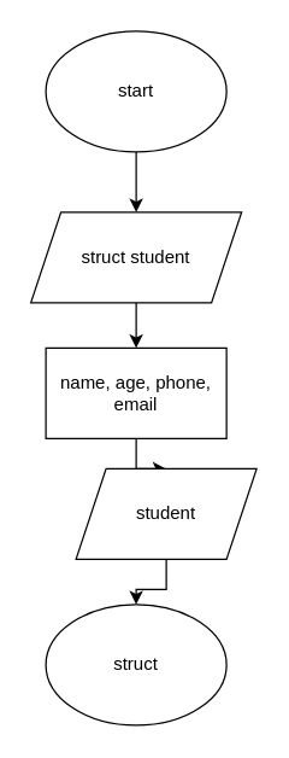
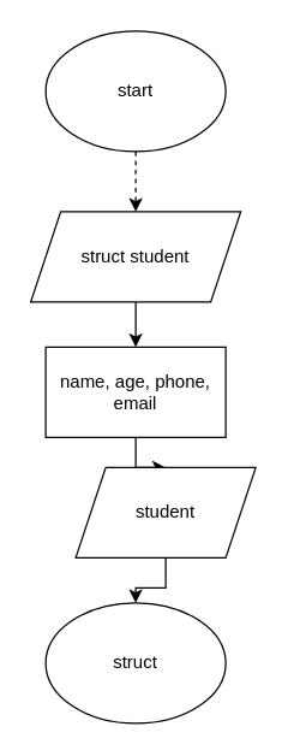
- <mxCell id="2" style="edgeStyle=orthogonalEdgeStyle;rounded=0;orthogonalLoop=1;jettySize=auto;html=1;entryX=0.5;entryY=0;entryDx=0;entryDy=0;" parent="1" source="3" target="5" edge="1"><mxGeometry relative="1" as="geometry" /></mxCell>
+ <mxCell id="2" style="edgeStyle=orthogonalEdgeStyle;rounded=0;orthogonalLoop=1;jettySize=auto;html=1;entryX=0.5;entryY=0;entryDx=0;entryDy=0;dashed=1;" parent="1" source="3" target="5" edge="1"><mxGeometry relative="1" as="geometry" /></mxCell>
